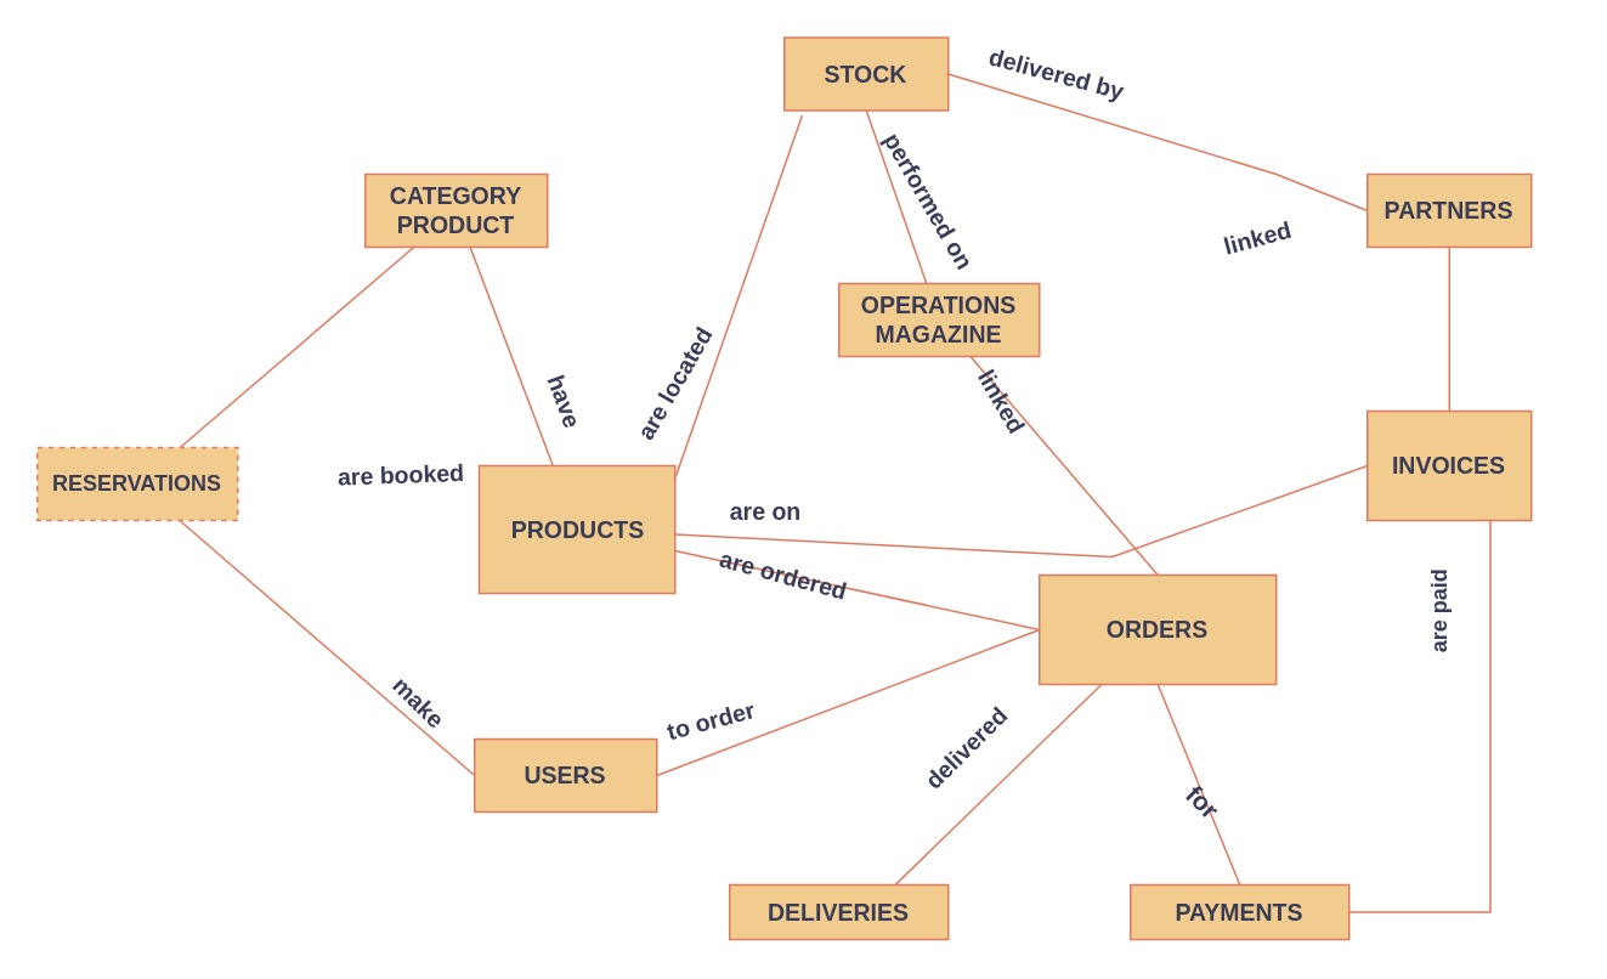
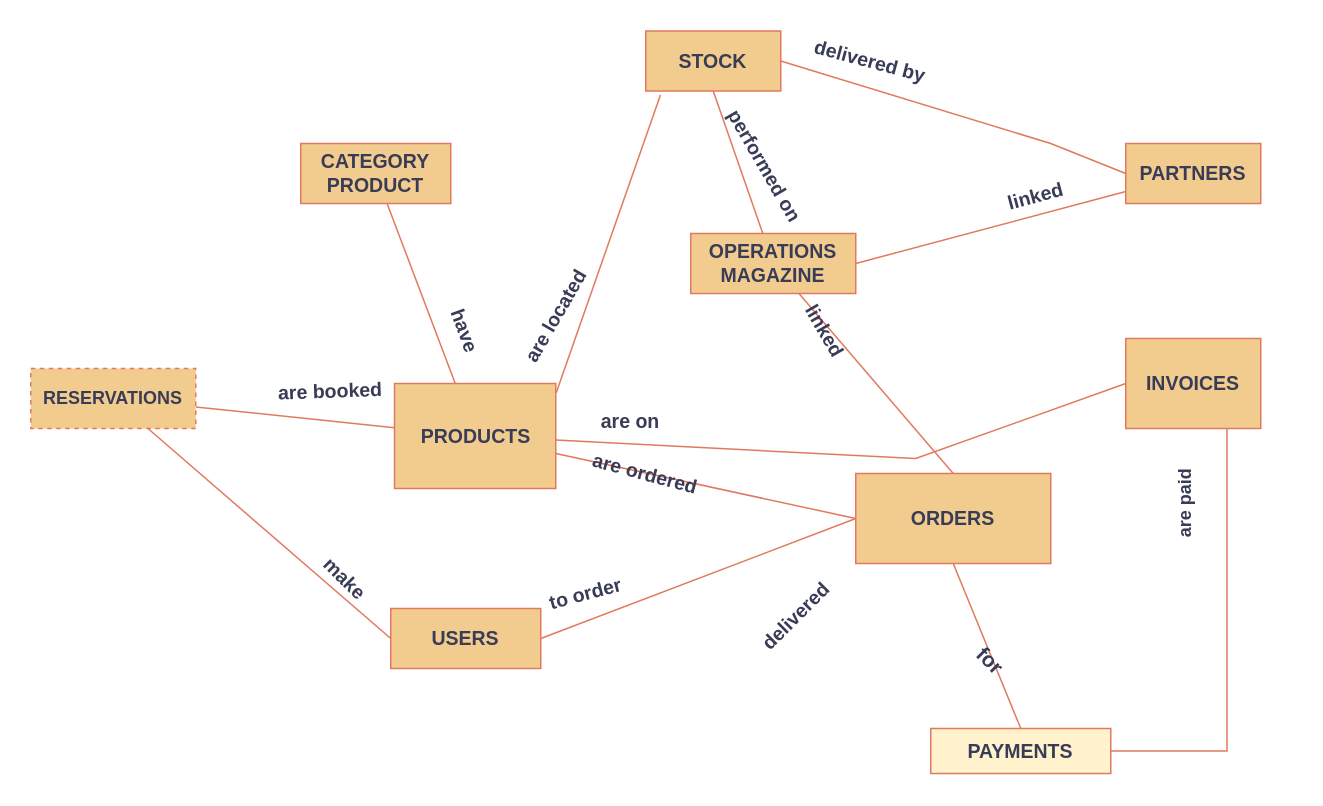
- <mxCell id="23" style="edgeStyle=none;rounded=0;orthogonalLoop=1;jettySize=auto;html=1;labelBackgroundColor=none;fontSize=13;fontColor=default;endArrow=none;endFill=0;strokeColor=#E07A5F;" parent="1" source="24" target="16" edge="1"><mxGeometry relative="1" as="geometry" /></mxCell>
+ <mxCell id="23" style="edgeStyle=none;rounded=0;orthogonalLoop=1;jettySize=auto;html=1;entryX=1;entryY=0.5;entryDx=0;entryDy=0;labelBackgroundColor=none;fontSize=13;fontColor=default;endArrow=none;endFill=0;strokeColor=#E07A5F;" parent="1" source="24" target="19" edge="1"><mxGeometry relative="1" as="geometry" /></mxCell>
- <mxCell id="20" value="" style="edgeStyle=none;rounded=0;orthogonalLoop=1;jettySize=auto;html=1;endArrow=none;endFill=0;fontSize=13;labelBackgroundColor=none;fontStyle=1;strokeColor=#E07A5F;fontColor=default;" parent="1" source="22" target="2" edge="1"><mxGeometry relative="1" as="geometry" /></mxCell>
+ <mxCell id="20" value="" style="edgeStyle=none;rounded=0;orthogonalLoop=1;jettySize=auto;html=1;endArrow=none;endFill=0;fontSize=13;labelBackgroundColor=none;fontStyle=1;strokeColor=#E07A5F;fontColor=default;" parent="1" source="22" target="7" edge="1"><mxGeometry relative="1" as="geometry" /></mxCell>
- <mxCell id="9" style="edgeStyle=none;rounded=0;orthogonalLoop=1;jettySize=auto;html=1;entryX=0.5;entryY=1;entryDx=0;entryDy=0;endArrow=none;endFill=0;fontSize=13;labelBackgroundColor=none;fontStyle=1;strokeColor=#E07A5F;fontColor=default;" parent="1" source="10" target="26" edge="1"><mxGeometry relative="1" as="geometry" /></mxCell>
- <mxCell id="26" value="DELIVERIES" style="rounded=0;whiteSpace=wrap;html=1;fontSize=13;labelBackgroundColor=none;fontStyle=1;fillColor=#F2CC8F;strokeColor=#E07A5F;fontColor=#393C56;" parent="1" vertex="1"><mxGeometry x="400" y="485" width="120" height="30" as="geometry" /></mxCell>
- <mxCell id="25" value="PAYMENTS" style="rounded=0;whiteSpace=wrap;html=1;fontSize=13;labelBackgroundColor=none;fontStyle=1;fillColor=#F2CC8F;strokeColor=#E07A5F;fontColor=#393C56;" parent="1" vertex="1"><mxGeometry x="620" y="485" width="120" height="30" as="geometry" /></mxCell>
+ <mxCell id="25" value="PAYMENTS" style="rounded=0;whiteSpace=wrap;html=1;fontSize=13;labelBackgroundColor=none;fontStyle=1;fillColor=#fff2cc;strokeColor=#E07A5F;fontColor=#393C56;" parent="1" vertex="1"><mxGeometry x="620" y="485" width="120" height="30" as="geometry" /></mxCell>
